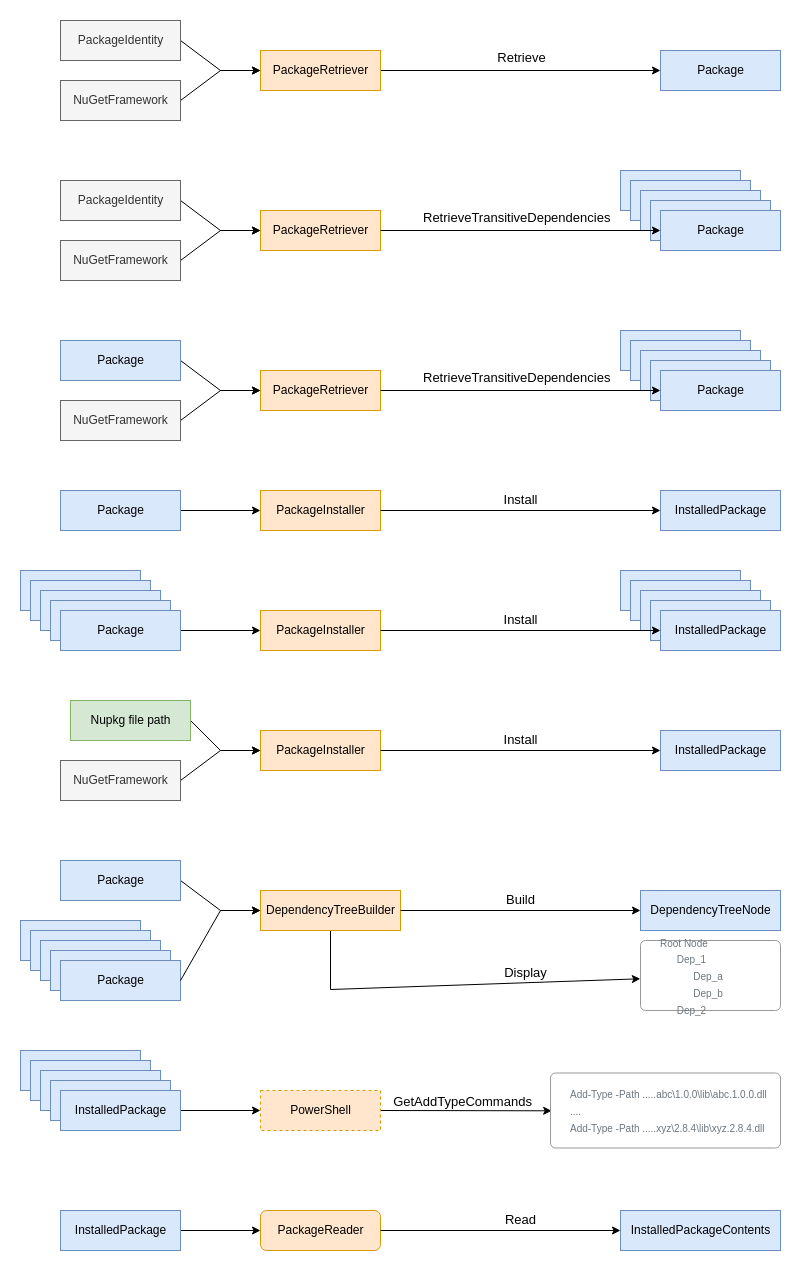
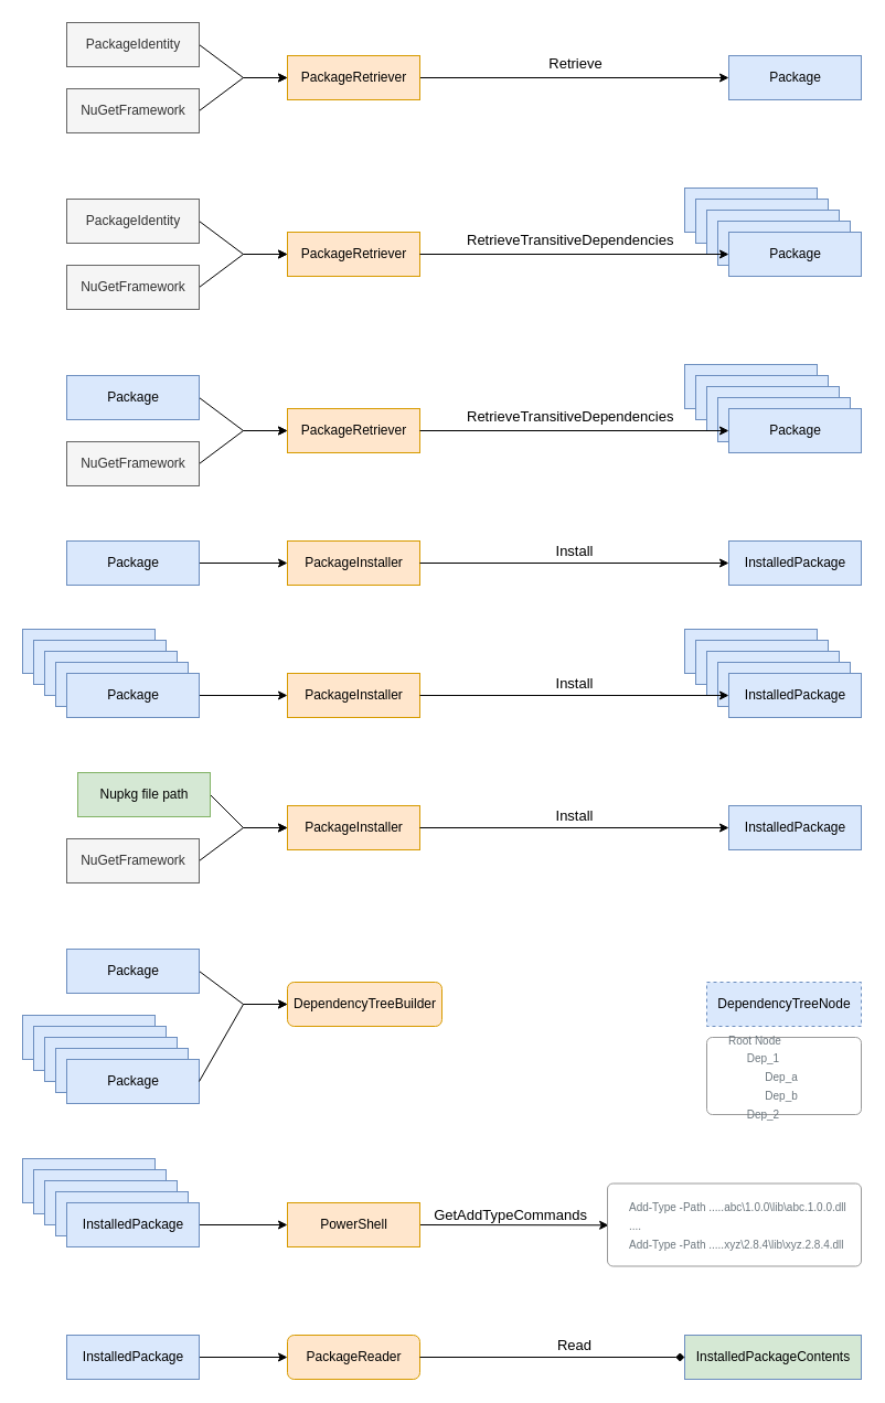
- <mxCell id="69" value="DependencyTreeBuilder" style="html=1;fillColor=#ffe6cc;strokeColor=#d79b00;" vertex="1" parent="1"><mxGeometry x="260" y="890" width="140" height="40" as="geometry" /></mxCell>
+ <mxCell id="69" value="DependencyTreeBuilder" style="html=1;fillColor=#ffe6cc;strokeColor=#d79b00;rounded=1;" vertex="1" parent="1"><mxGeometry x="260" y="890" width="140" height="40" as="geometry" /></mxCell>
- <mxCell id="71" style="edgeStyle=none;rounded=0;orthogonalLoop=1;jettySize=auto;html=1;exitX=1;exitY=0.5;exitDx=0;exitDy=0;fontSize=13;" edge="1" parent="1" source="69" target="70"><mxGeometry relative="1" as="geometry" /></mxCell>
- <mxCell id="72" value="Build" style="edgeLabel;html=1;align=center;verticalAlign=middle;resizable=0;points=[];fontSize=13;" vertex="1" connectable="0" parent="71"><mxGeometry x="-0.244" y="3" relative="1" as="geometry"><mxPoint x="28" y="-9" as="offset" /></mxGeometry></mxCell>
- <mxCell id="70" value="DependencyTreeNode" style="html=1;fillColor=#dae8fc;strokeColor=#6c8ebf;" vertex="1" parent="1"><mxGeometry x="640" y="890" width="140" height="40" as="geometry" /></mxCell>
+ <mxCell id="70" value="DependencyTreeNode" style="html=1;fillColor=#dae8fc;strokeColor=#6c8ebf;dashed=1;" vertex="1" parent="1"><mxGeometry x="640" y="890" width="140" height="40" as="geometry" /></mxCell>
- <mxCell id="67" style="edgeStyle=none;rounded=0;orthogonalLoop=1;jettySize=auto;html=1;exitX=0.5;exitY=1;exitDx=0;exitDy=0;entryX=-0.001;entryY=0.547;entryDx=0;entryDy=0;entryPerimeter=0;fontSize=13;" edge="1" parent="1" source="69" target="76"><mxGeometry relative="1" as="geometry"><Array as="points"><mxPoint x="330" y="989" /></Array></mxGeometry></mxCell>
- <mxCell id="68" value="Display" style="edgeLabel;html=1;align=center;verticalAlign=middle;resizable=0;points=[];fontSize=13;" vertex="1" connectable="0" parent="67"><mxGeometry x="0.028" relative="1" as="geometry"><mxPoint x="64" y="-13" as="offset" /></mxGeometry></mxCell>
- <mxCell id="85" value="PowerShell" style="html=1;fillColor=#ffe6cc;strokeColor=#d79b00;dashed=1;" vertex="1" parent="1"><mxGeometry x="260" y="1090" width="120" height="40" as="geometry" /></mxCell>
+ <mxCell id="85" value="PowerShell" style="html=1;fillColor=#ffe6cc;strokeColor=#d79b00;" vertex="1" parent="1"><mxGeometry x="260" y="1090" width="120" height="40" as="geometry" /></mxCell>
- <mxCell id="91" style="edgeStyle=none;rounded=0;orthogonalLoop=1;jettySize=auto;html=1;exitX=1;exitY=0.5;exitDx=0;exitDy=0;fontSize=13;" edge="1" parent="1" source="89" target="90"><mxGeometry relative="1" as="geometry" /></mxCell>
+ <mxCell id="91" style="edgeStyle=none;rounded=0;orthogonalLoop=1;jettySize=auto;html=1;exitX=1;exitY=0.5;exitDx=0;exitDy=0;fontSize=13;endArrow=diamond;" edge="1" parent="1" source="89" target="90"><mxGeometry relative="1" as="geometry" /></mxCell>
- <mxCell id="90" value="InstalledPackageContents" style="html=1;fillColor=#dae8fc;strokeColor=#6c8ebf;" vertex="1" parent="1"><mxGeometry x="620" y="1210" width="160" height="40" as="geometry" /></mxCell>
+ <mxCell id="90" value="InstalledPackageContents" style="html=1;fillColor=#d5e8d4;strokeColor=#6c8ebf;" vertex="1" parent="1"><mxGeometry x="620" y="1210" width="160" height="40" as="geometry" /></mxCell>
